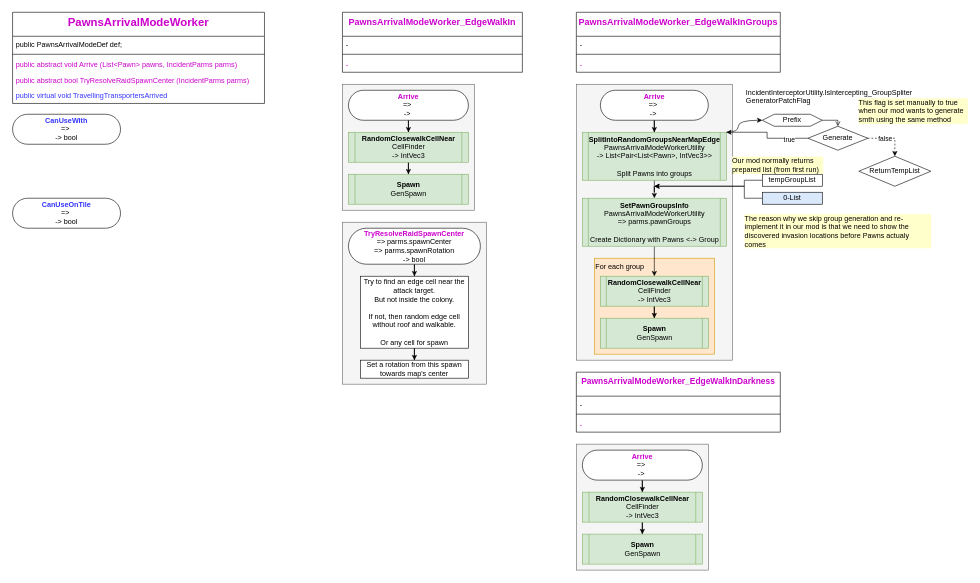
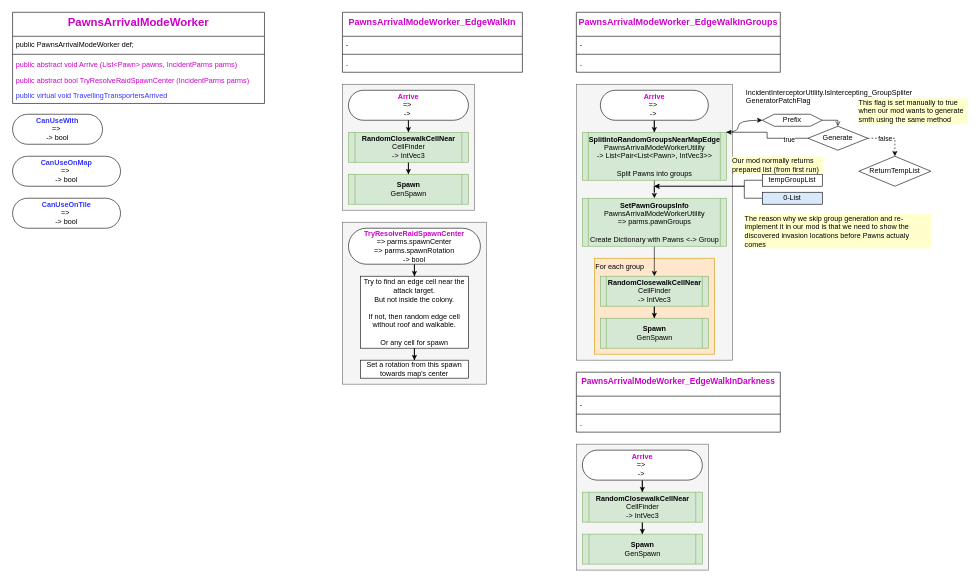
- <mxCell id="15" value="&lt;font style=&quot;color: light-dark(rgb(0, 0, 0), rgb(0, 0, 0));&quot;&gt;public PawnsArrivalModeDef def;&lt;/font&gt;" style="text;strokeColor=none;fillColor=none;align=left;verticalAlign=top;spacingLeft=4;spacingRight=4;overflow=hidden;rotatable=0;points=[[0,0.5],[1,0.5]];portConstraint=eastwest;whiteSpace=wrap;html=1;" vertex="1" parent="14"><mxGeometry y="40" width="420" height="26" as="geometry" /></mxCell>
+ <mxCell id="15" value="&lt;font style=&quot;color: light-dark(rgb(0, 0, 0), rgb(0, 0, 0));&quot;&gt;public PawnsArrivalModeWorker def;&lt;/font&gt;" style="text;strokeColor=none;fillColor=none;align=left;verticalAlign=top;spacingLeft=4;spacingRight=4;overflow=hidden;rotatable=0;points=[[0,0.5],[1,0.5]];portConstraint=eastwest;whiteSpace=wrap;html=1;" vertex="1" parent="14"><mxGeometry y="40" width="420" height="26" as="geometry" /></mxCell>
- <mxCell id="24" value="&lt;font color=&quot;#3333ff&quot;&gt;&lt;b&gt;CanUseWith&lt;/b&gt;&lt;/font&gt;&lt;br&gt;&lt;div style=&quot;&quot;&gt;&lt;span style=&quot;background-color: transparent;&quot;&gt;=&amp;gt;&amp;nbsp;&lt;/span&gt;&lt;/div&gt;&lt;div style=&quot;&quot;&gt;-&amp;gt; bool&lt;span style=&quot;background-color: transparent;&quot;&gt;&lt;/span&gt;&lt;/div&gt;" style="html=1;dashed=0;whiteSpace=wrap;shape=mxgraph.dfd.start;align=center;" vertex="1" parent="1"><mxGeometry x="20" y="190" width="180" height="50" as="geometry" /></mxCell>
+ <mxCell id="24" value="&lt;font color=&quot;#3333ff&quot;&gt;&lt;b&gt;CanUseWith&lt;/b&gt;&lt;/font&gt;&lt;br&gt;&lt;div style=&quot;&quot;&gt;&lt;span style=&quot;background-color: transparent;&quot;&gt;=&amp;gt;&amp;nbsp;&lt;/span&gt;&lt;/div&gt;&lt;div style=&quot;&quot;&gt;-&amp;gt; bool&lt;span style=&quot;background-color: transparent;&quot;&gt;&lt;/span&gt;&lt;/div&gt;" style="html=1;dashed=0;whiteSpace=wrap;shape=mxgraph.dfd.start;align=center;" vertex="1" parent="1"><mxGeometry x="20" y="190" width="150" height="50" as="geometry" /></mxCell>
+ <mxCell id="25" value="&lt;font color=&quot;#3333ff&quot;&gt;&lt;b&gt;CanUseOnMap&lt;/b&gt;&lt;/font&gt;&lt;br&gt;&lt;div style=&quot;&quot;&gt;&lt;span style=&quot;background-color: transparent;&quot;&gt;=&amp;gt;&amp;nbsp;&lt;/span&gt;&lt;/div&gt;&lt;div style=&quot;&quot;&gt;-&amp;gt; bool&lt;span style=&quot;background-color: transparent;&quot;&gt;&lt;/span&gt;&lt;/div&gt;" style="html=1;dashed=0;whiteSpace=wrap;shape=mxgraph.dfd.start;align=center;" vertex="1" parent="1"><mxGeometry x="20" y="260" width="180" height="50" as="geometry" /></mxCell>
